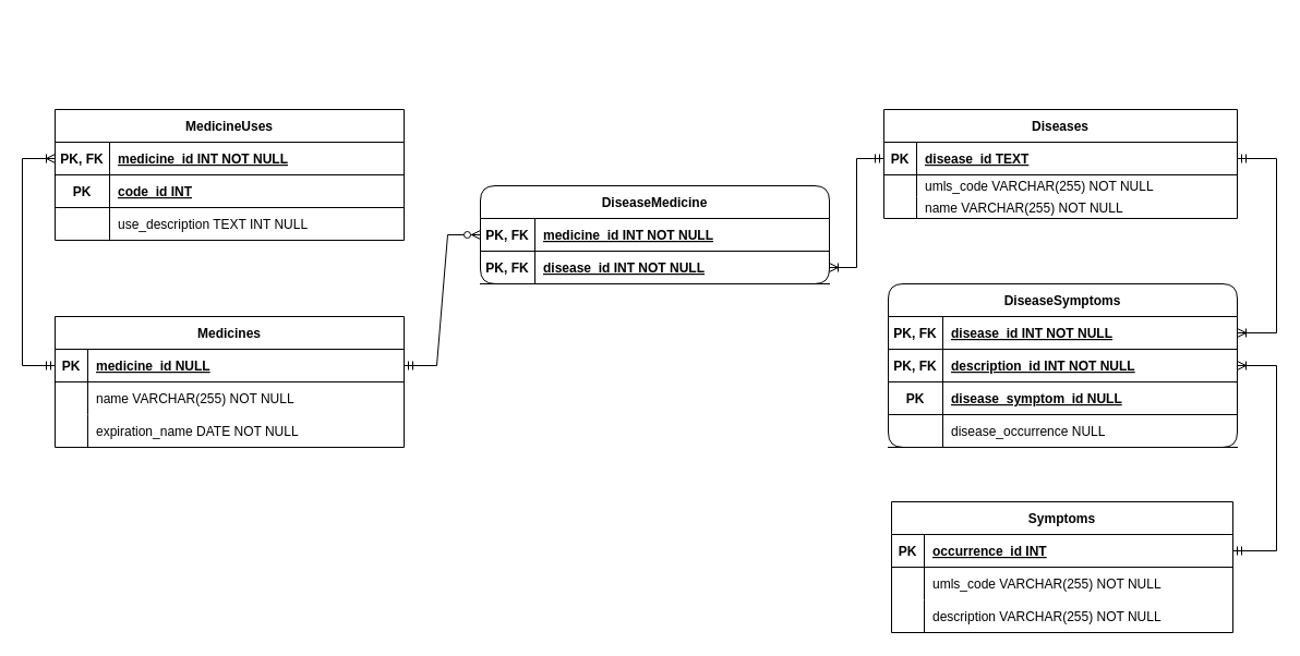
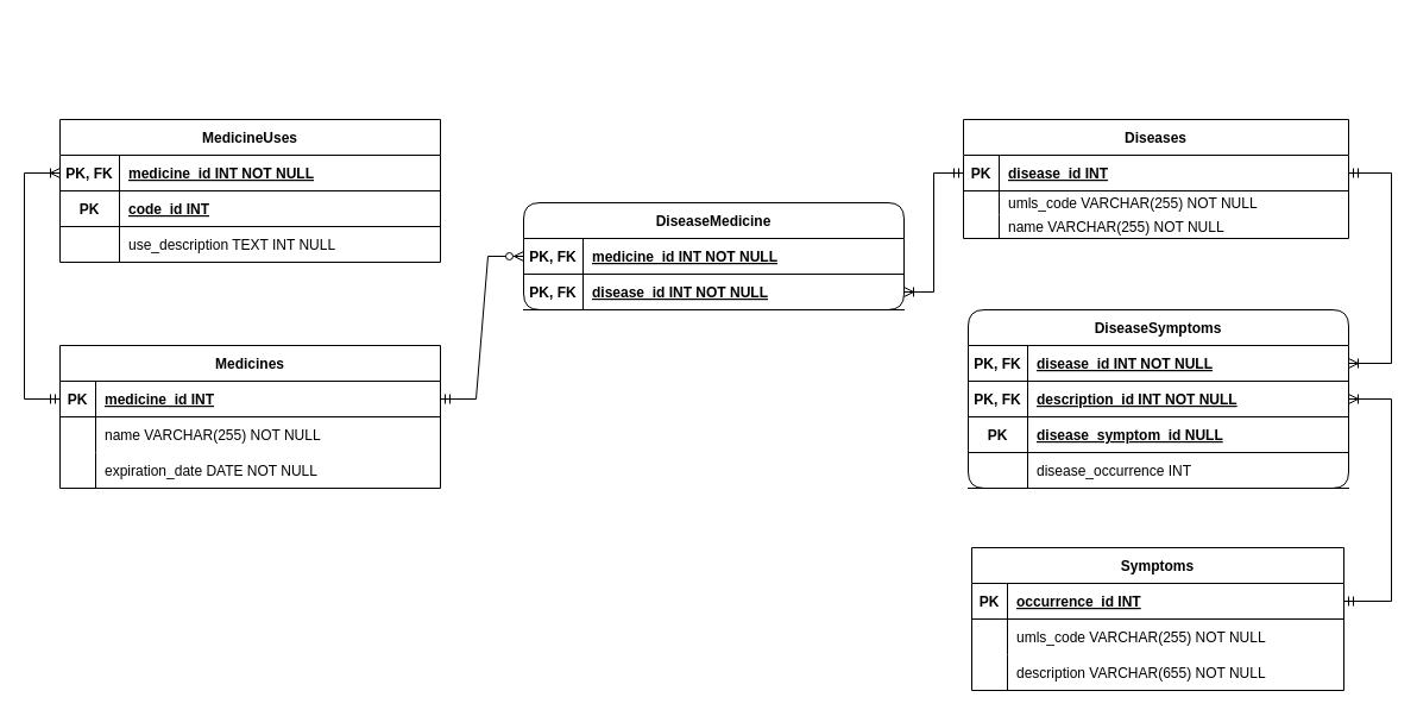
- <mxCell id="15" value="disease_id TEXT " style="shape=partialRectangle;overflow=hidden;connectable=0;fillColor=none;align=left;strokeColor=inherit;top=0;left=0;bottom=0;right=0;spacingLeft=6;fontStyle=5;" parent="13" vertex="1"><mxGeometry x="30" width="294" height="30" as="geometry"><mxRectangle width="294" height="30" as="alternateBounds" /></mxGeometry></mxCell>
+ <mxCell id="15" value="disease_id INT " style="shape=partialRectangle;overflow=hidden;connectable=0;fillColor=none;align=left;strokeColor=inherit;top=0;left=0;bottom=0;right=0;spacingLeft=6;fontStyle=5;" parent="13" vertex="1"><mxGeometry x="30" width="294" height="30" as="geometry"><mxRectangle width="294" height="30" as="alternateBounds" /></mxGeometry></mxCell>
- <mxCell id="5" value="medicine_id NULL " style="shape=partialRectangle;overflow=hidden;connectable=0;fillColor=none;align=left;strokeColor=inherit;top=0;left=0;bottom=0;right=0;spacingLeft=6;fontStyle=5;" parent="3" vertex="1"><mxGeometry x="30" width="290" height="30" as="geometry"><mxRectangle width="290" height="30" as="alternateBounds" /></mxGeometry></mxCell>
+ <mxCell id="5" value="medicine_id INT " style="shape=partialRectangle;overflow=hidden;connectable=0;fillColor=none;align=left;strokeColor=inherit;top=0;left=0;bottom=0;right=0;spacingLeft=6;fontStyle=5;" parent="3" vertex="1"><mxGeometry x="30" width="290" height="30" as="geometry"><mxRectangle width="290" height="30" as="alternateBounds" /></mxGeometry></mxCell>
- <mxCell id="11" value="expiration_name DATE NOT NULL" style="shape=partialRectangle;overflow=hidden;connectable=0;fillColor=none;align=left;strokeColor=inherit;top=0;left=0;bottom=0;right=0;spacingLeft=6;" parent="9" vertex="1"><mxGeometry x="30" width="290" height="30" as="geometry"><mxRectangle width="290" height="30" as="alternateBounds" /></mxGeometry></mxCell>
+ <mxCell id="11" value="expiration_date DATE NOT NULL" style="shape=partialRectangle;overflow=hidden;connectable=0;fillColor=none;align=left;strokeColor=inherit;top=0;left=0;bottom=0;right=0;spacingLeft=6;" parent="9" vertex="1"><mxGeometry x="30" width="290" height="30" as="geometry"><mxRectangle width="290" height="30" as="alternateBounds" /></mxGeometry></mxCell>
- <mxCell id="54" value="disease_occurrence NULL" style="shape=partialRectangle;overflow=hidden;connectable=0;fillColor=none;align=left;strokeColor=inherit;top=0;left=0;bottom=0;right=0;spacingLeft=6;fontStyle=0;" vertex="1" parent="52"><mxGeometry x="50" width="270" height="30" as="geometry"><mxRectangle width="270" height="30" as="alternateBounds" /></mxGeometry></mxCell>
+ <mxCell id="54" value="disease_occurrence INT" style="shape=partialRectangle;overflow=hidden;connectable=0;fillColor=none;align=left;strokeColor=inherit;top=0;left=0;bottom=0;right=0;spacingLeft=6;fontStyle=0;" vertex="1" parent="52"><mxGeometry x="50" width="270" height="30" as="geometry"><mxRectangle width="270" height="30" as="alternateBounds" /></mxGeometry></mxCell>
- <mxCell id="31" value="description VARCHAR(255) NOT NULL" style="shape=partialRectangle;overflow=hidden;connectable=0;fillColor=none;align=left;strokeColor=inherit;top=0;left=0;bottom=0;right=0;spacingLeft=6;" vertex="1" parent="29"><mxGeometry x="30" width="283" height="30" as="geometry"><mxRectangle width="283" height="30" as="alternateBounds" /></mxGeometry></mxCell>
+ <mxCell id="31" value="description VARCHAR(655) NOT NULL" style="shape=partialRectangle;overflow=hidden;connectable=0;fillColor=none;align=left;strokeColor=inherit;top=0;left=0;bottom=0;right=0;spacingLeft=6;" vertex="1" parent="29"><mxGeometry x="30" width="283" height="30" as="geometry"><mxRectangle width="283" height="30" as="alternateBounds" /></mxGeometry></mxCell>
